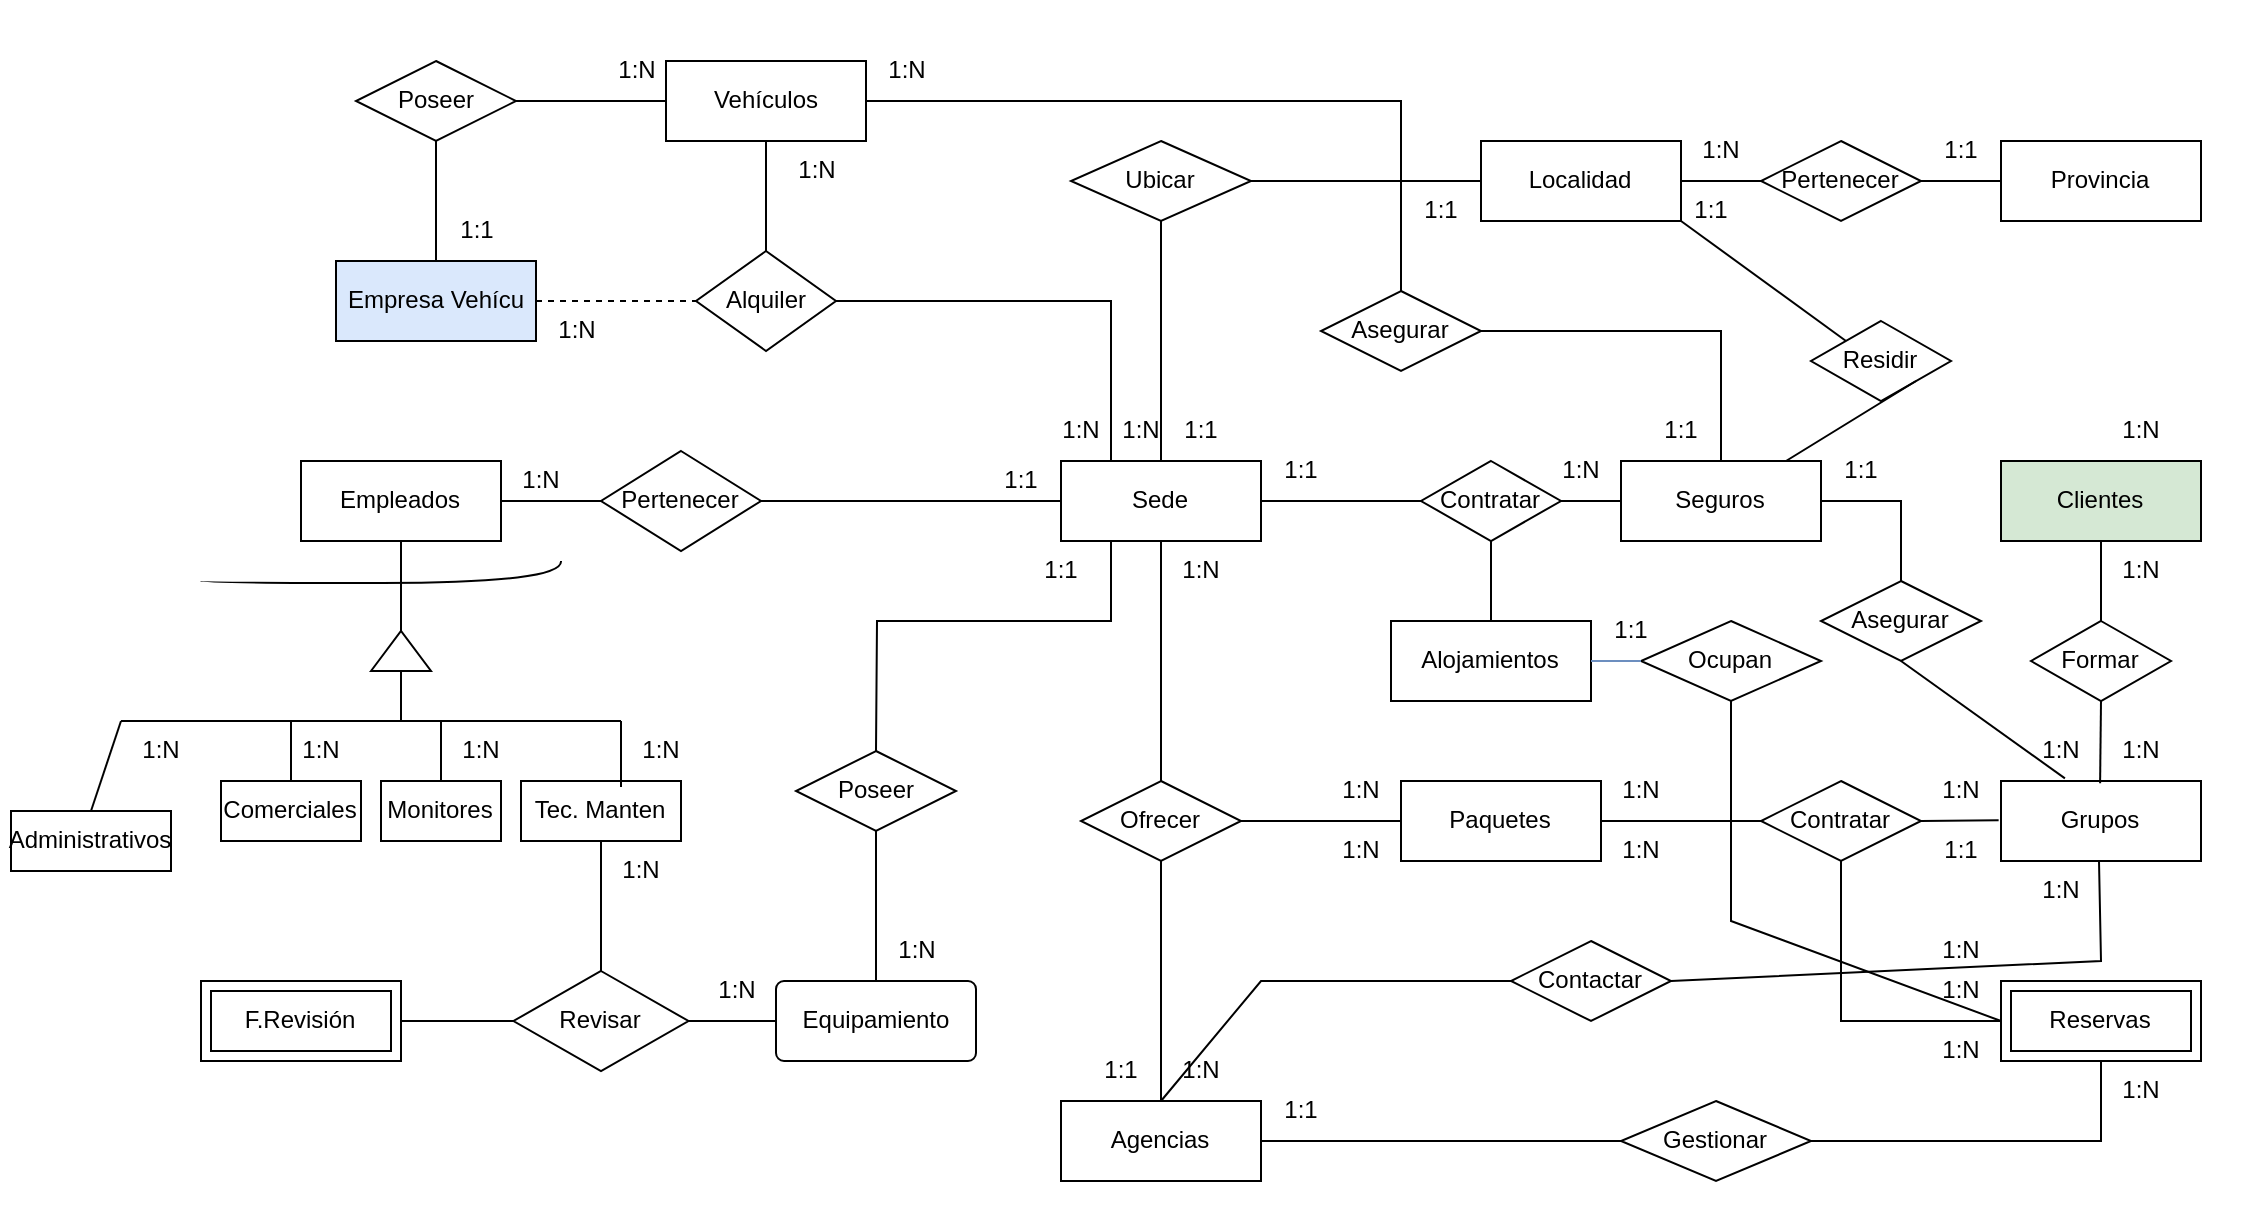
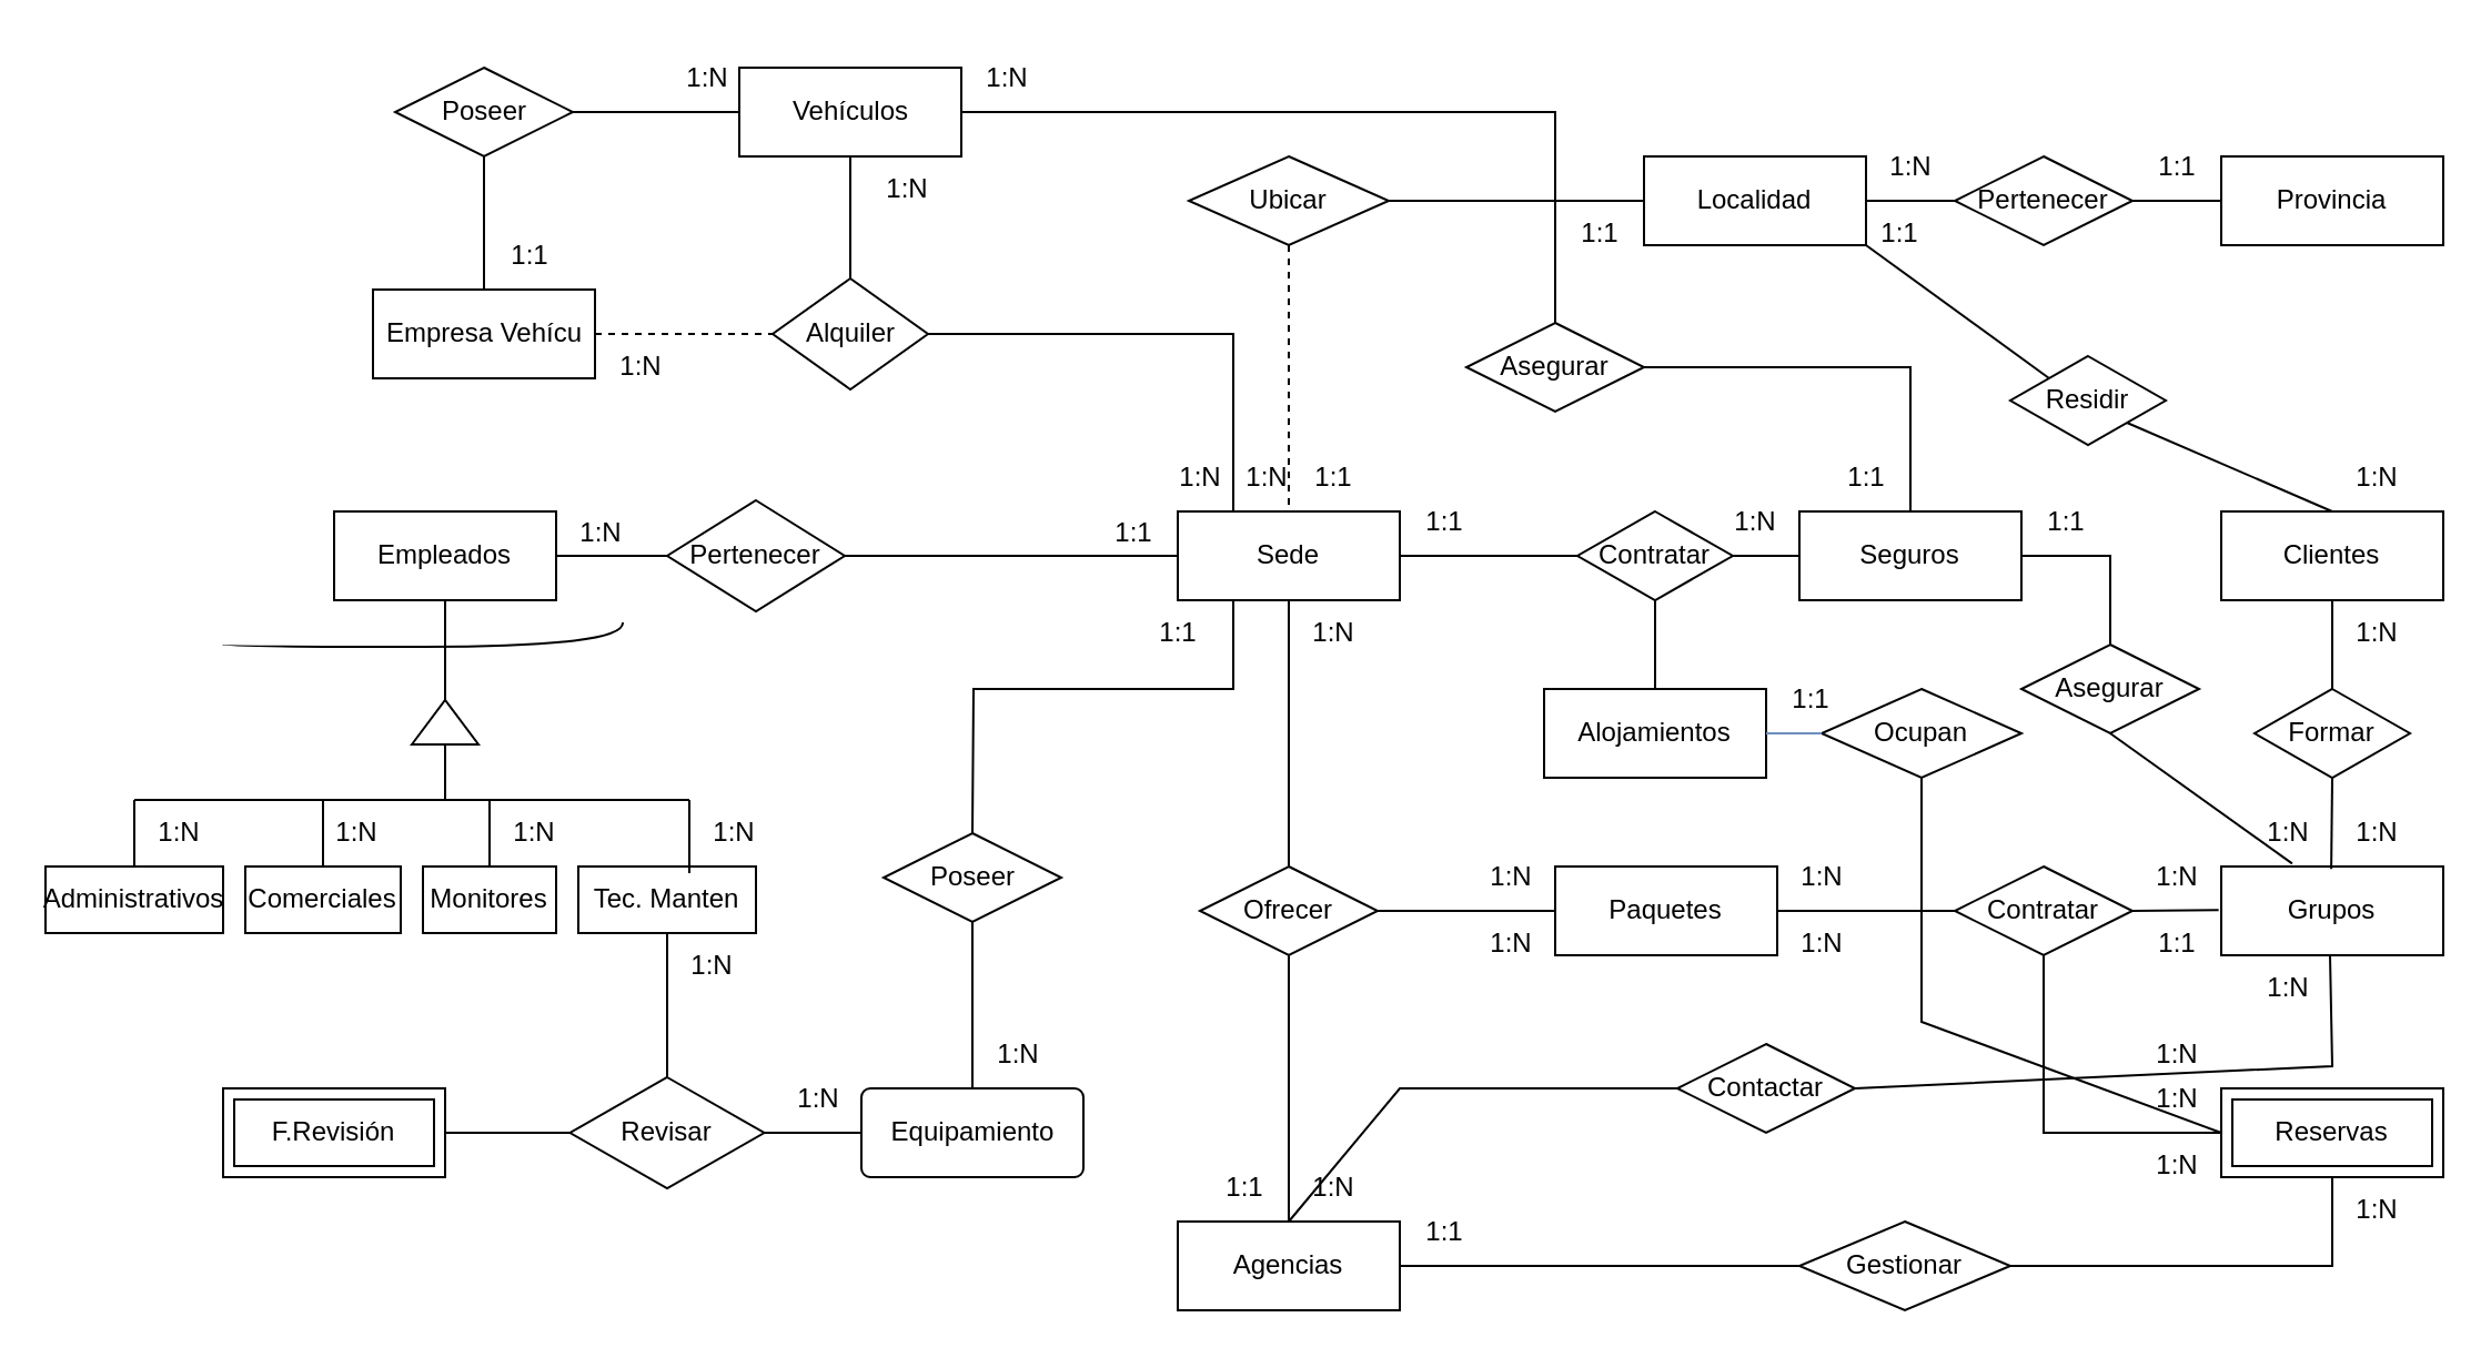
- <mxCell id="78" value="Empresa Vehícu" style="whiteSpace=wrap;html=1;align=center;fillColor=#dae8fc;" parent="1" vertex="1"><mxGeometry x="167.5" y="130" width="100" height="40" as="geometry" /></mxCell>
+ <mxCell id="78" value="Empresa Vehícu" style="whiteSpace=wrap;html=1;align=center;" parent="1" vertex="1"><mxGeometry x="167.5" y="130" width="100" height="40" as="geometry" /></mxCell>
- <mxCell id="29" value="" style="endArrow=none;html=1;rounded=0;exitX=0.5;exitY=1;exitDx=0;exitDy=0;entryX=0.5;entryY=0;entryDx=0;entryDy=0;" parent="1" source="23" target="2" edge="1"><mxGeometry relative="1" as="geometry"><mxPoint x="620" y="210" as="sourcePoint" /><mxPoint x="780" y="210" as="targetPoint" /></mxGeometry></mxCell>
+ <mxCell id="29" value="" style="endArrow=none;html=1;rounded=0;exitX=0.5;exitY=1;exitDx=0;exitDy=0;entryX=0.5;entryY=0;entryDx=0;entryDy=0;dashed=1;" parent="1" source="23" target="2" edge="1"><mxGeometry relative="1" as="geometry"><mxPoint x="620" y="210" as="sourcePoint" /><mxPoint x="780" y="210" as="targetPoint" /></mxGeometry></mxCell>
- <mxCell id="64" value="" style="endArrow=none;html=1;rounded=0;exitX=1;exitY=1;exitDx=0;exitDy=0;" parent="1" source="62" target="67" edge="1"><mxGeometry relative="1" as="geometry"><mxPoint x="1160" y="280" as="sourcePoint" /><mxPoint x="1320" y="280" as="targetPoint" /></mxGeometry></mxCell>
+ <mxCell id="64" value="" style="endArrow=none;html=1;rounded=0;exitX=1;exitY=1;exitDx=0;exitDy=0;entryX=0.5;entryY=0;entryDx=0;entryDy=0;" parent="1" source="62" target="57" edge="1"><mxGeometry relative="1" as="geometry"><mxPoint x="1160" y="280" as="sourcePoint" /><mxPoint x="1320" y="280" as="targetPoint" /></mxGeometry></mxCell>
- <mxCell id="57" value="Clientes" style="whiteSpace=wrap;html=1;align=center;fillColor=#d5e8d4;" parent="1" vertex="1"><mxGeometry x="1000" y="230" width="100" height="40" as="geometry" /></mxCell>
+ <mxCell id="57" value="Clientes" style="whiteSpace=wrap;html=1;align=center;" parent="1" vertex="1"><mxGeometry x="1000" y="230" width="100" height="40" as="geometry" /></mxCell>
- <mxCell id="16" value="Administrativos" style="whiteSpace=wrap;html=1;align=center;" parent="1" vertex="1"><mxGeometry x="5" y="405" width="80" height="30" as="geometry" /></mxCell>
+ <mxCell id="16" value="Administrativos" style="whiteSpace=wrap;html=1;align=center;" parent="1" vertex="1"><mxGeometry y="390" width="80" height="30" as="geometry" x="20" /></mxCell>
